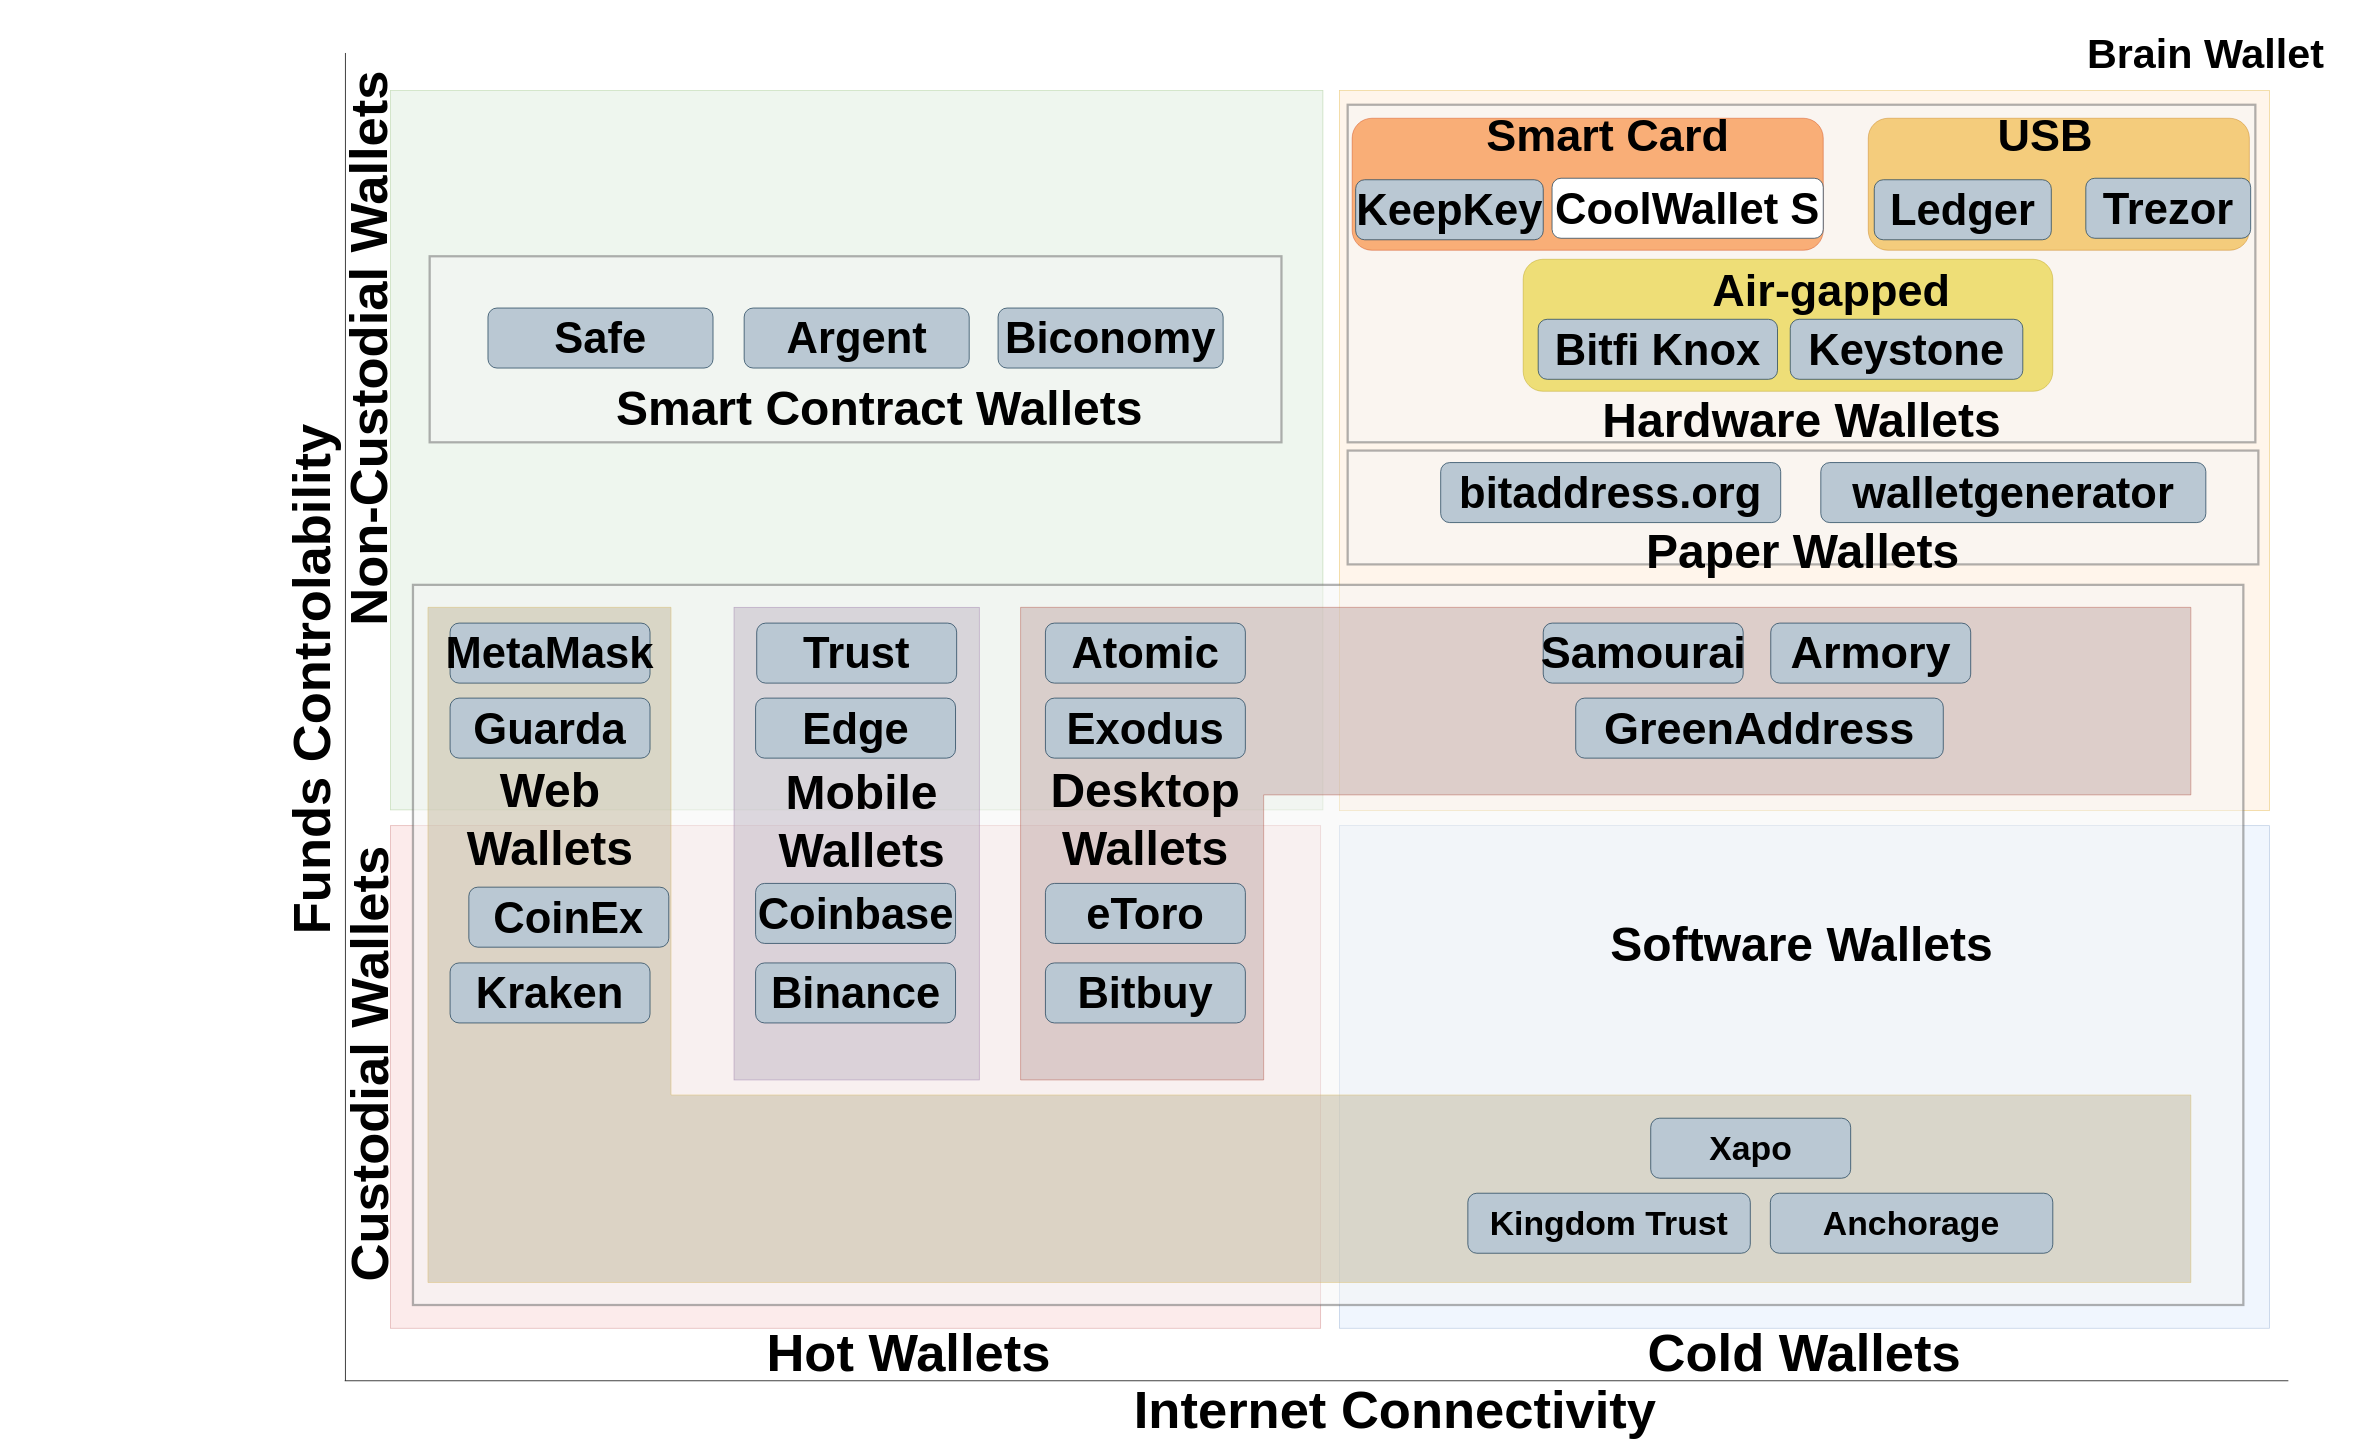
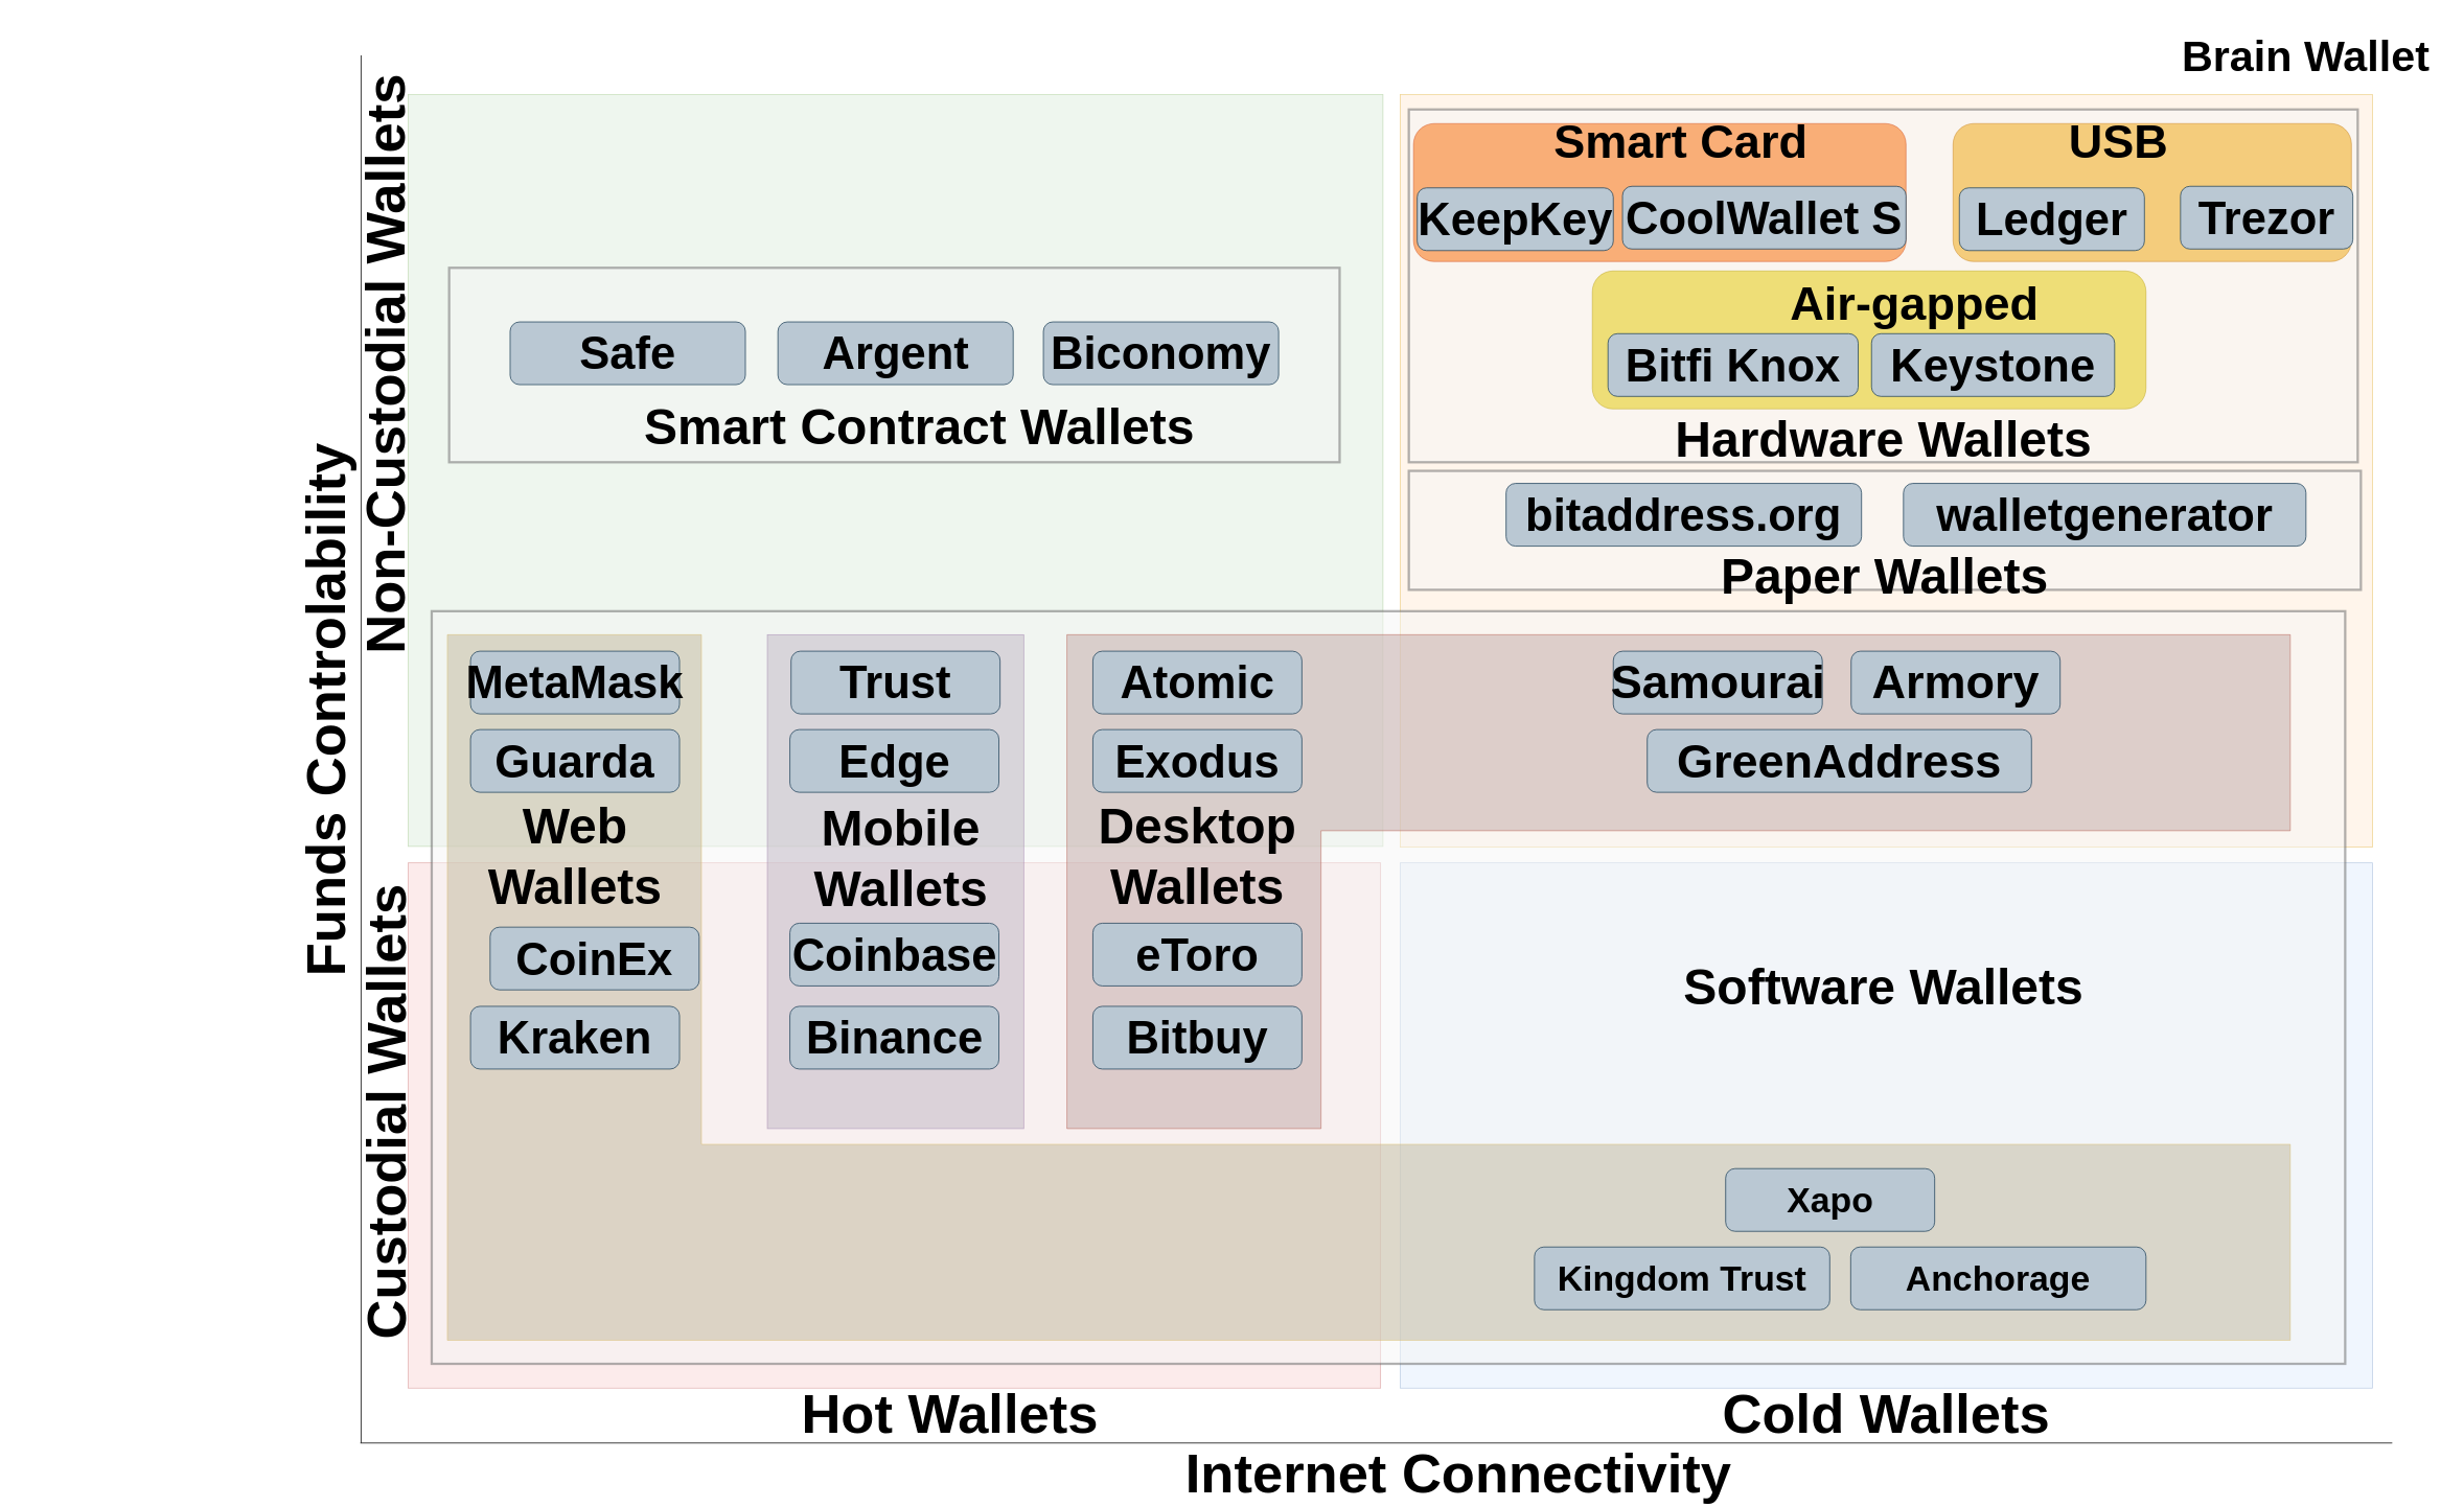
- <mxCell id="51" value="&lt;font style=&quot;font-size: 60px;&quot;&gt;USB&lt;/font&gt;" style="text;html=1;strokeColor=none;fillColor=none;align=center;verticalAlign=middle;whiteSpace=wrap;rounded=0;fontStyle=1;fontSize=45;" parent="1" vertex="1"><mxGeometry x="2593.25" y="165" width="265.5" height="30" as="geometry" /></mxCell>
+ <mxCell id="51" value="&lt;font style=&quot;font-size: 60px;&quot;&gt;USB&lt;/font&gt;" style="text;html=1;strokeColor=none;fillColor=none;align=center;verticalAlign=middle;whiteSpace=wrap;rounded=0;fontStyle=1;fontSize=45;" parent="1" vertex="1"><mxGeometry x="2568.25" y="165" width="265.5" height="30" as="geometry" /></mxCell>
- <mxCell id="41" value="&lt;font style=&quot;font-size: 58px;&quot;&gt;CoolWallet S&lt;/font&gt;" style="rounded=1;whiteSpace=wrap;html=1;fillColor=#ffffff;strokeColor=#23445d;container=0;fontStyle=1;" parent="1" vertex="1"><mxGeometry x="2068.47" y="237" width="361.53" height="80" as="geometry" /></mxCell>
+ <mxCell id="41" value="&lt;font style=&quot;font-size: 58px;&quot;&gt;CoolWallet S&lt;/font&gt;" style="rounded=1;whiteSpace=wrap;html=1;fillColor=#bac8d3;strokeColor=#23445d;container=0;fontStyle=1" parent="1" vertex="1"><mxGeometry x="2068.47" y="237" width="361.53" height="80" as="geometry" /></mxCell>
